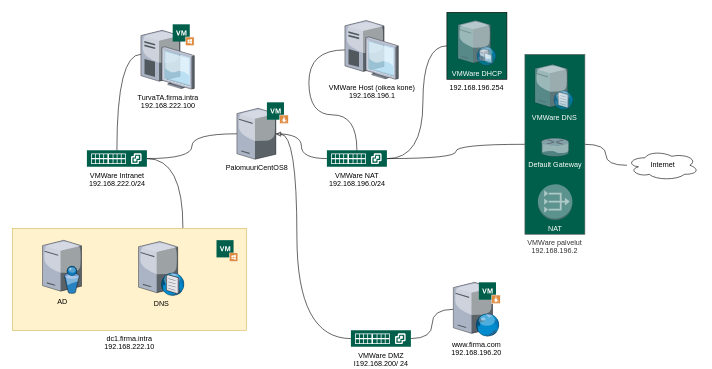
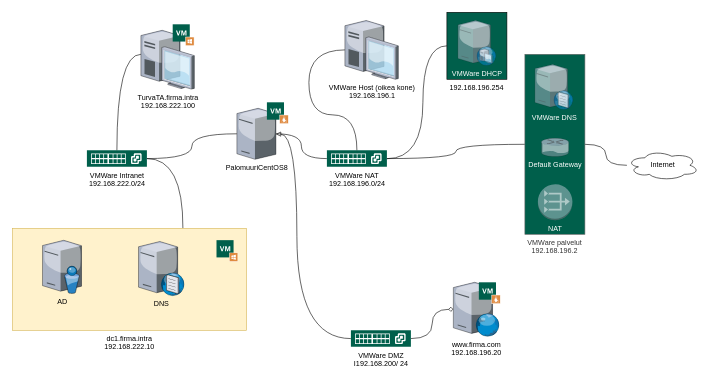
- <mxCell id="9" style="edgeStyle=orthogonalEdgeStyle;curved=1;orthogonalLoop=1;jettySize=auto;html=1;endArrow=none;endFill=0;" edge="1" parent="1" source="10" target="22"><mxGeometry relative="1" as="geometry" /></mxCell>
+ <mxCell id="9" style="edgeStyle=orthogonalEdgeStyle;curved=1;orthogonalLoop=1;jettySize=auto;html=1;endArrow=diamond;endFill=0;" edge="1" parent="1" source="10" target="22"><mxGeometry relative="1" as="geometry" /></mxCell>
